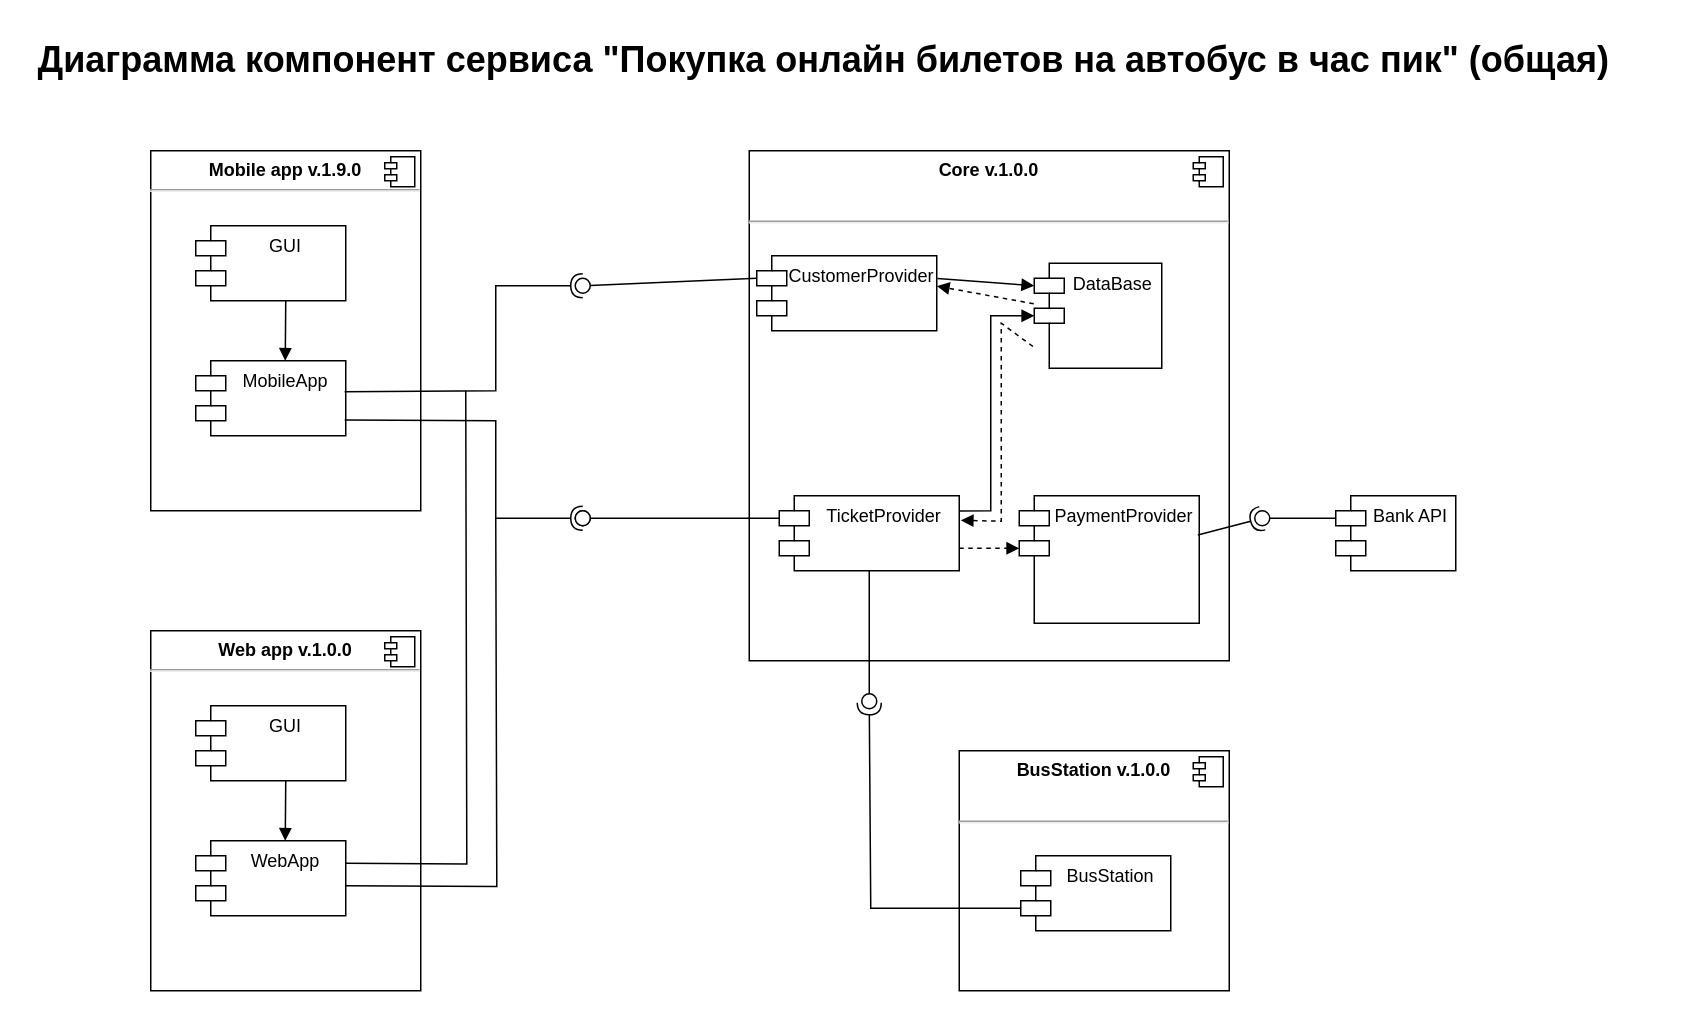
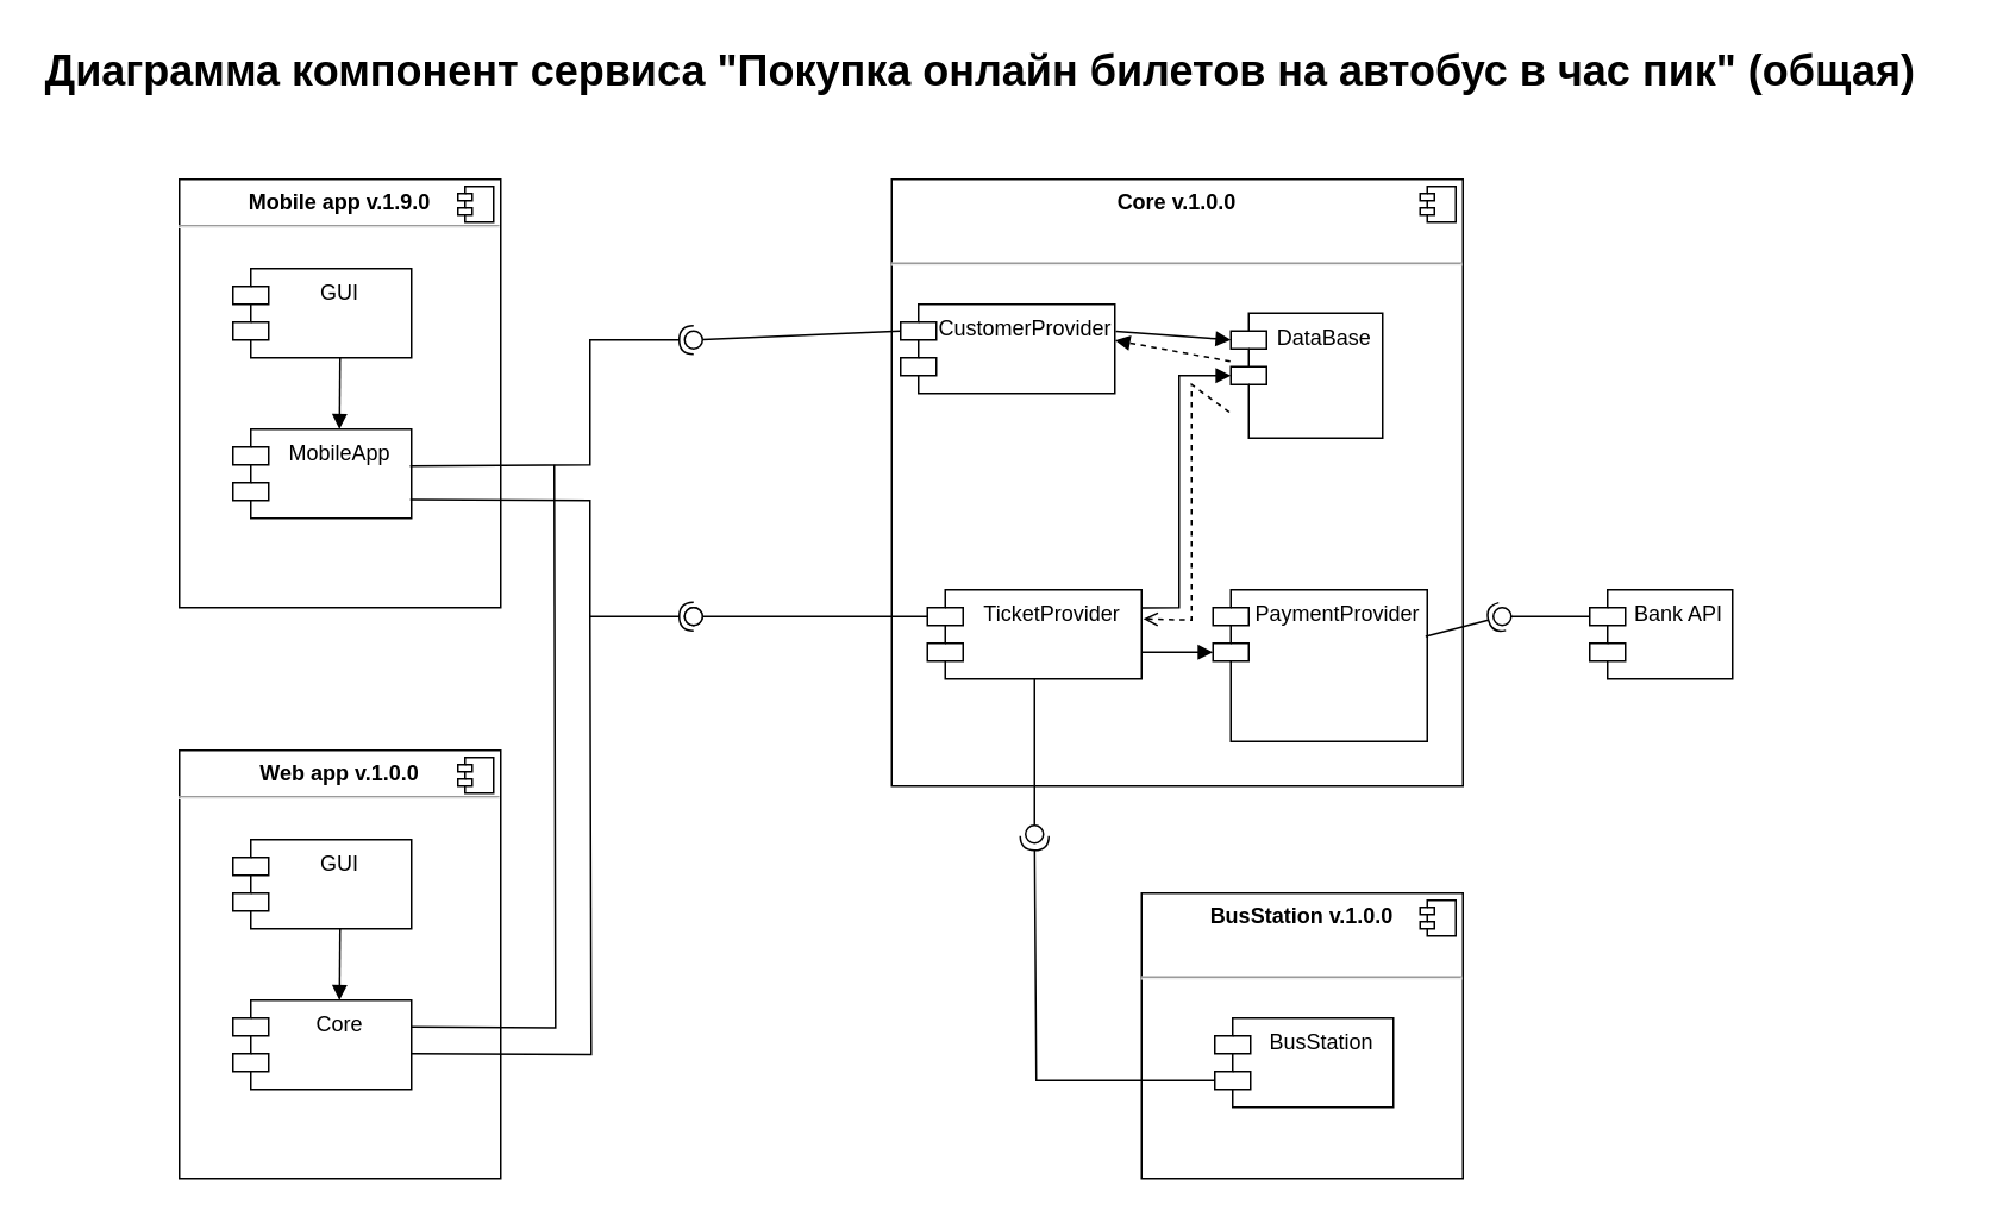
- <mxCell id="34" value="" style="html=1;verticalAlign=bottom;endArrow=block;rounded=0;entryX=1.008;entryY=0.327;entryDx=0;entryDy=0;exitX=-0.01;exitY=0.793;exitDx=0;exitDy=0;entryPerimeter=0;exitPerimeter=0;dashed=1;" edge="1" parent="1" source="10" target="22"><mxGeometry width="80" relative="1" as="geometry"><mxPoint x="646" y="347.2" as="sourcePoint" /><mxPoint x="696" y="217" as="targetPoint" /><Array as="points"><mxPoint x="667" y="215" /><mxPoint x="667" y="347" /></Array></mxGeometry></mxCell>
+ <mxCell id="34" value="" style="html=1;verticalAlign=bottom;endArrow=open;rounded=0;entryX=1.008;entryY=0.327;entryDx=0;entryDy=0;exitX=-0.01;exitY=0.793;exitDx=0;exitDy=0;entryPerimeter=0;exitPerimeter=0;dashed=1;" edge="1" parent="1" source="10" target="22"><mxGeometry width="80" relative="1" as="geometry"><mxPoint x="646" y="347.2" as="sourcePoint" /><mxPoint x="696" y="217" as="targetPoint" /><Array as="points"><mxPoint x="667" y="215" /><mxPoint x="667" y="347" /></Array></mxGeometry></mxCell>
- <mxCell id="19" value="" style="html=1;verticalAlign=bottom;endArrow=block;rounded=0;entryX=0;entryY=0;entryDx=0;entryDy=35;entryPerimeter=0;exitX=1;exitY=0.7;exitDx=0;exitDy=0;exitPerimeter=0;dashed=1;" edge="1" parent="1" source="22" target="9"><mxGeometry width="80" relative="1" as="geometry"><mxPoint x="639" y="265" as="sourcePoint" /><mxPoint x="679" y="264.66" as="targetPoint" /></mxGeometry></mxCell>
+ <mxCell id="19" value="" style="html=1;verticalAlign=bottom;endArrow=block;rounded=0;entryX=0;entryY=0;entryDx=0;entryDy=35;entryPerimeter=0;exitX=1;exitY=0.7;exitDx=0;exitDy=0;exitPerimeter=0;" edge="1" parent="1" source="22" target="9"><mxGeometry width="80" relative="1" as="geometry"><mxPoint x="639" y="265" as="sourcePoint" /><mxPoint x="679" y="264.66" as="targetPoint" /></mxGeometry></mxCell>
- <mxCell id="39" value="WebApp" style="shape=module;align=left;spacingLeft=20;align=center;verticalAlign=top;" vertex="1" parent="1"><mxGeometry x="130" y="560" width="100" height="50" as="geometry" /></mxCell>
+ <mxCell id="39" value="Core" style="shape=module;align=left;spacingLeft=20;align=center;verticalAlign=top;" vertex="1" parent="1"><mxGeometry x="130" y="560" width="100" height="50" as="geometry" /></mxCell>
